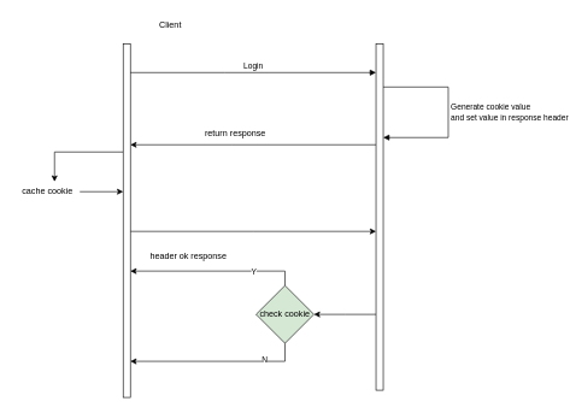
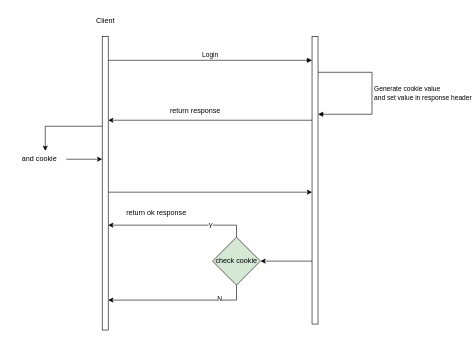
- <mxCell id="8" value="Client" style="text;html=1;align=center;verticalAlign=middle;resizable=0;points=[];autosize=1;strokeColor=none;fillColor=none;" vertex="1" parent="1"><mxGeometry x="210" y="20" width="50" height="30" as="geometry" /></mxCell>
+ <mxCell id="8" value="Client" style="text;html=1;align=center;verticalAlign=middle;resizable=0;points=[];autosize=1;strokeColor=none;fillColor=none;" vertex="1" parent="1"><mxGeometry x="150" y="20" width="50" height="30" as="geometry" /></mxCell>
- <mxCell id="13" value="cache cookie" style="text;html=1;align=center;verticalAlign=middle;resizable=0;points=[];autosize=1;strokeColor=none;fillColor=none;" vertex="1" parent="1"><mxGeometry x="20" y="250" width="90" height="30" as="geometry" /></mxCell>
+ <mxCell id="13" value="and cookie" style="text;html=1;align=center;verticalAlign=middle;resizable=0;points=[];autosize=1;strokeColor=none;fillColor=none;" vertex="1" parent="1"><mxGeometry x="20" y="250" width="90" height="30" as="geometry" /></mxCell>
- <mxCell id="18" value="header ok response" style="text;html=1;align=center;verticalAlign=middle;resizable=0;points=[];autosize=1;strokeColor=none;fillColor=none;" vertex="1" parent="15"><mxGeometry width="120" height="30" as="geometry" /></mxCell>
+ <mxCell id="18" value="return ok response" style="text;html=1;align=center;verticalAlign=middle;resizable=0;points=[];autosize=1;strokeColor=none;fillColor=none;" vertex="1" parent="15"><mxGeometry width="120" height="30" as="geometry" /></mxCell>
